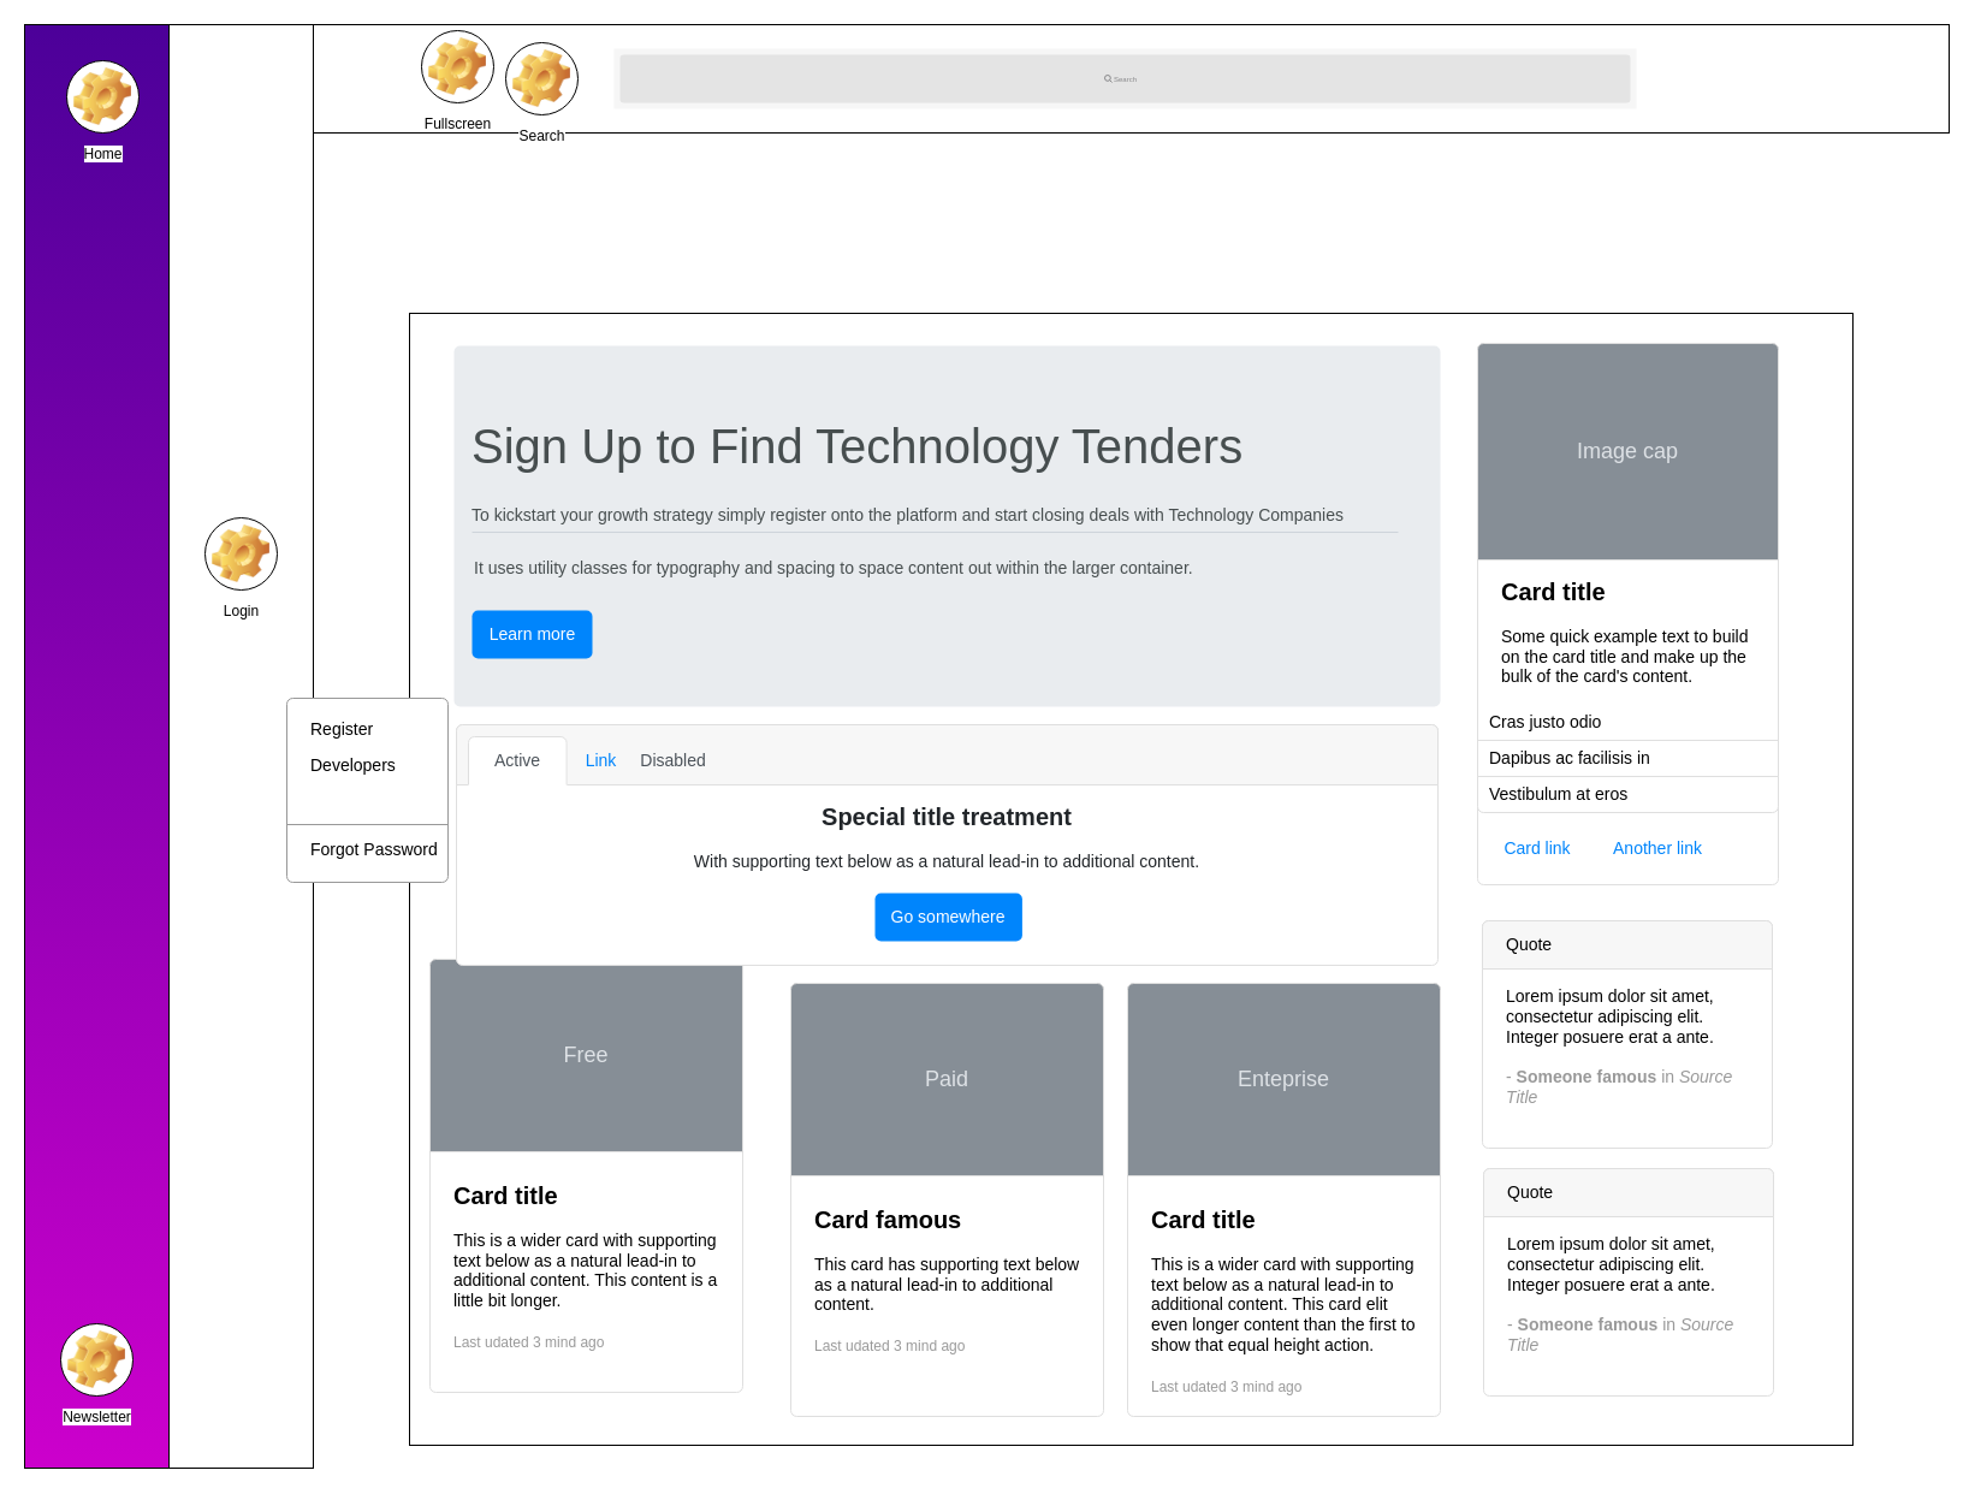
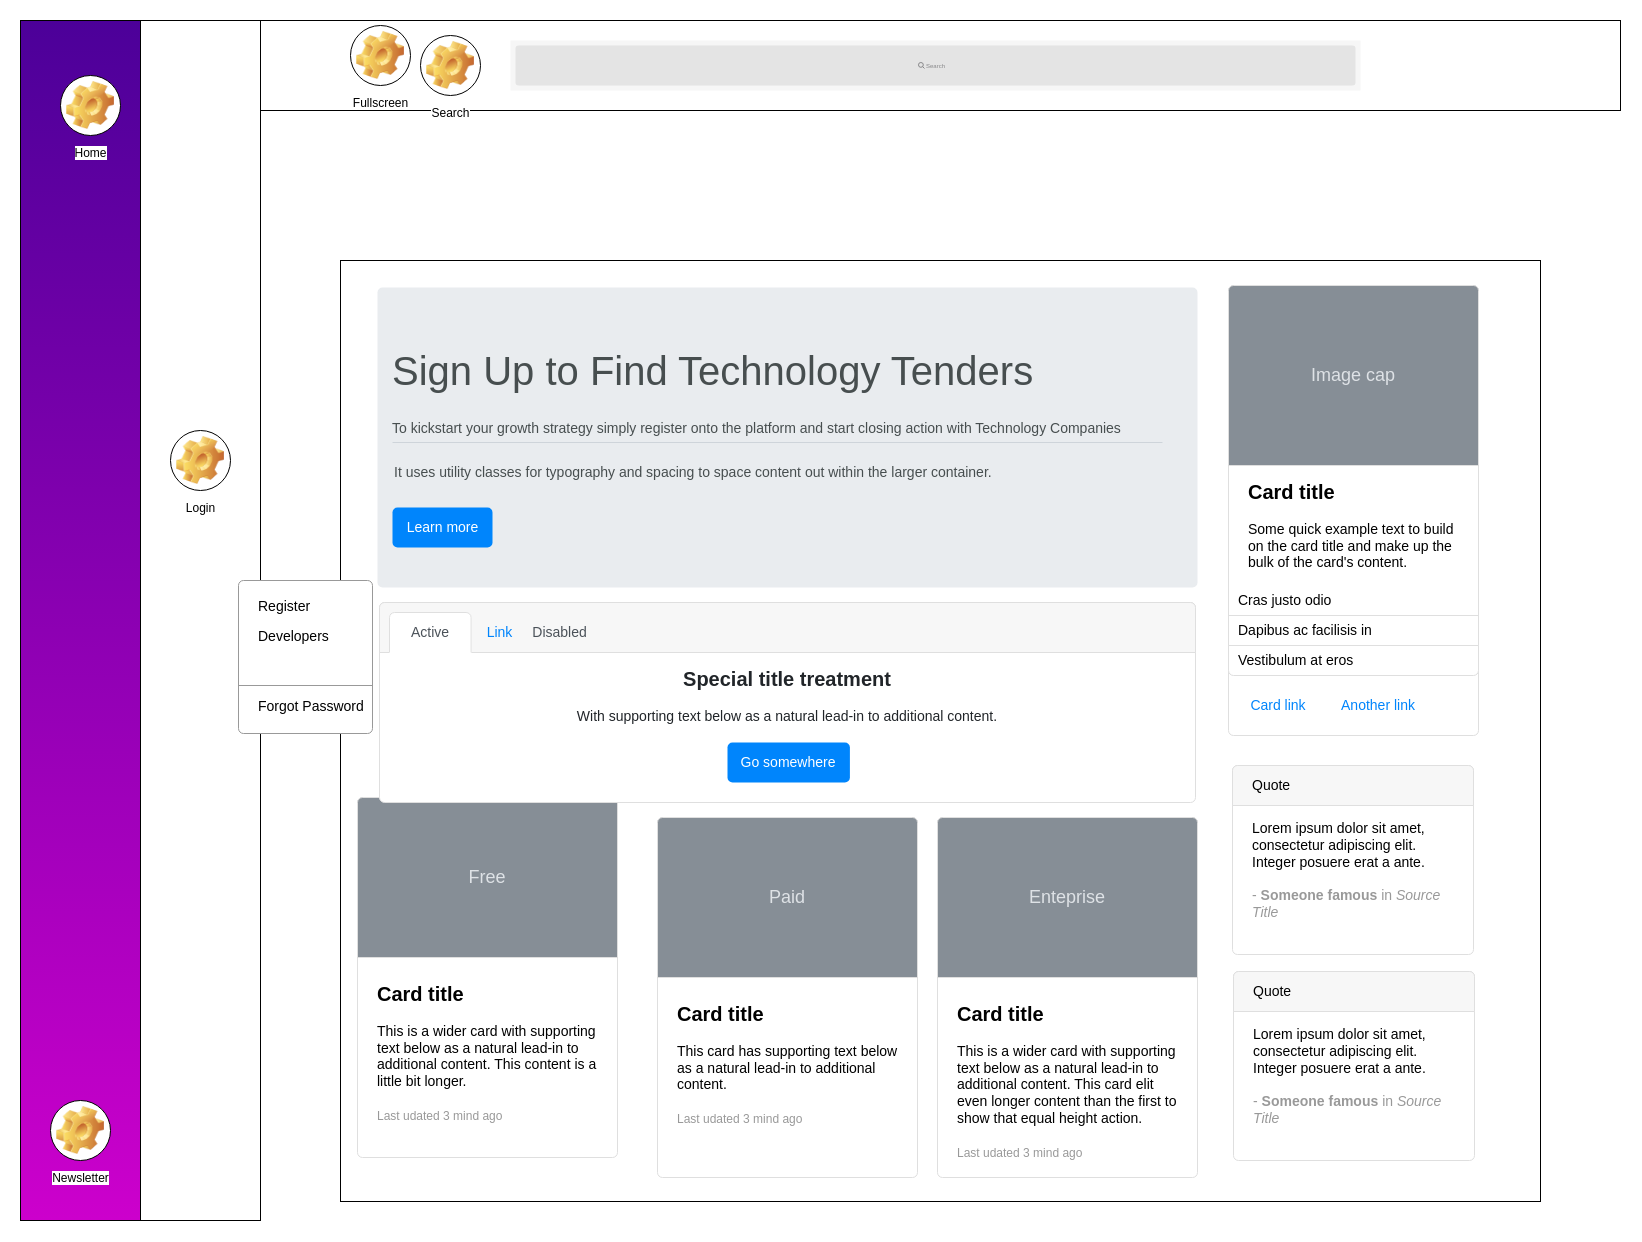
- <mxCell id="16" value="Home" style="icon;html=1;image=img/clipart/Gear_128x128.png;fillColor=#FFFFFF;gradientColor=none;arcSize=50;" parent="1" vertex="1"><mxGeometry x="55" y="50" width="60" height="60" as="geometry" /></mxCell>
+ <mxCell id="16" value="Home" style="icon;html=1;image=img/clipart/Gear_128x128.png;fillColor=#FFFFFF;gradientColor=none;arcSize=50;" parent="1" vertex="1"><mxGeometry x="60" y="75" width="60" height="60" as="geometry" /></mxCell>
- <mxCell id="12" value="&lt;span style=&quot;font-size: 40px&quot;&gt;Sign Up to Find Technology Tenders&amp;nbsp;&lt;br&gt;&lt;/span&gt;&lt;span&gt;To kickstart your growth strategy simply register onto the platform and start closing deals with Technology Companies&lt;/span&gt;&lt;span style=&quot;font-size: 40px&quot;&gt;&lt;br&gt;&lt;/span&gt;" style="html=1;shadow=0;dashed=0;shape=mxgraph.bootstrap.rrect;rSize=5;strokeColor=none;html=1;whiteSpace=wrap;fillColor=#E9ECEF;fontColor=#474E4F;align=left;spacing=15;fontSize=14;verticalAlign=top;spacingTop=40;" parent="1" vertex="1"><mxGeometry x="377" y="287" width="820" height="300" as="geometry" /></mxCell>
+ <mxCell id="12" value="&lt;span style=&quot;font-size: 40px&quot;&gt;Sign Up to Find Technology Tenders&amp;nbsp;&lt;br&gt;&lt;/span&gt;&lt;span&gt;To kickstart your growth strategy simply register onto the platform and start closing action with Technology Companies&lt;/span&gt;&lt;span style=&quot;font-size: 40px&quot;&gt;&lt;br&gt;&lt;/span&gt;" style="html=1;shadow=0;dashed=0;shape=mxgraph.bootstrap.rrect;rSize=5;strokeColor=none;html=1;whiteSpace=wrap;fillColor=#E9ECEF;fontColor=#474E4F;align=left;spacing=15;fontSize=14;verticalAlign=top;spacingTop=40;" parent="1" vertex="1"><mxGeometry x="377" y="287" width="820" height="300" as="geometry" /></mxCell>
- <mxCell id="8" value="&lt;b&gt;&lt;font style=&quot;font-size: 20px&quot;&gt;Card famous&lt;/font&gt;&lt;/b&gt;&lt;br&gt;&lt;br&gt;This card has supporting text below as a natural lead-in to additional content.&lt;br&gt;&lt;br&gt;&lt;font color=&quot;#999999&quot; style=&quot;font-size: 12px&quot;&gt;Last udated 3 mind ago&lt;/font&gt;" style="html=1;shadow=0;dashed=0;shape=mxgraph.bootstrap.rrect;rSize=5;strokeColor=#DFDFDF;html=1;whiteSpace=wrap;fillColor=#ffffff;fontColor=#000000;verticalAlign=top;align=left;spacing=20;spacingBottom=0;fontSize=14;spacingTop=160;" parent="1" vertex="1"><mxGeometry x="657" y="817" width="260" height="360" as="geometry" /></mxCell>
+ <mxCell id="8" value="&lt;b&gt;&lt;font style=&quot;font-size: 20px&quot;&gt;Card title&lt;/font&gt;&lt;/b&gt;&lt;br&gt;&lt;br&gt;This card has supporting text below as a natural lead-in to additional content.&lt;br&gt;&lt;br&gt;&lt;font color=&quot;#999999&quot; style=&quot;font-size: 12px&quot;&gt;Last udated 3 mind ago&lt;/font&gt;" style="html=1;shadow=0;dashed=0;shape=mxgraph.bootstrap.rrect;rSize=5;strokeColor=#DFDFDF;html=1;whiteSpace=wrap;fillColor=#ffffff;fontColor=#000000;verticalAlign=top;align=left;spacing=20;spacingBottom=0;fontSize=14;spacingTop=160;" parent="1" vertex="1"><mxGeometry x="657" y="817" width="260" height="360" as="geometry" /></mxCell>
